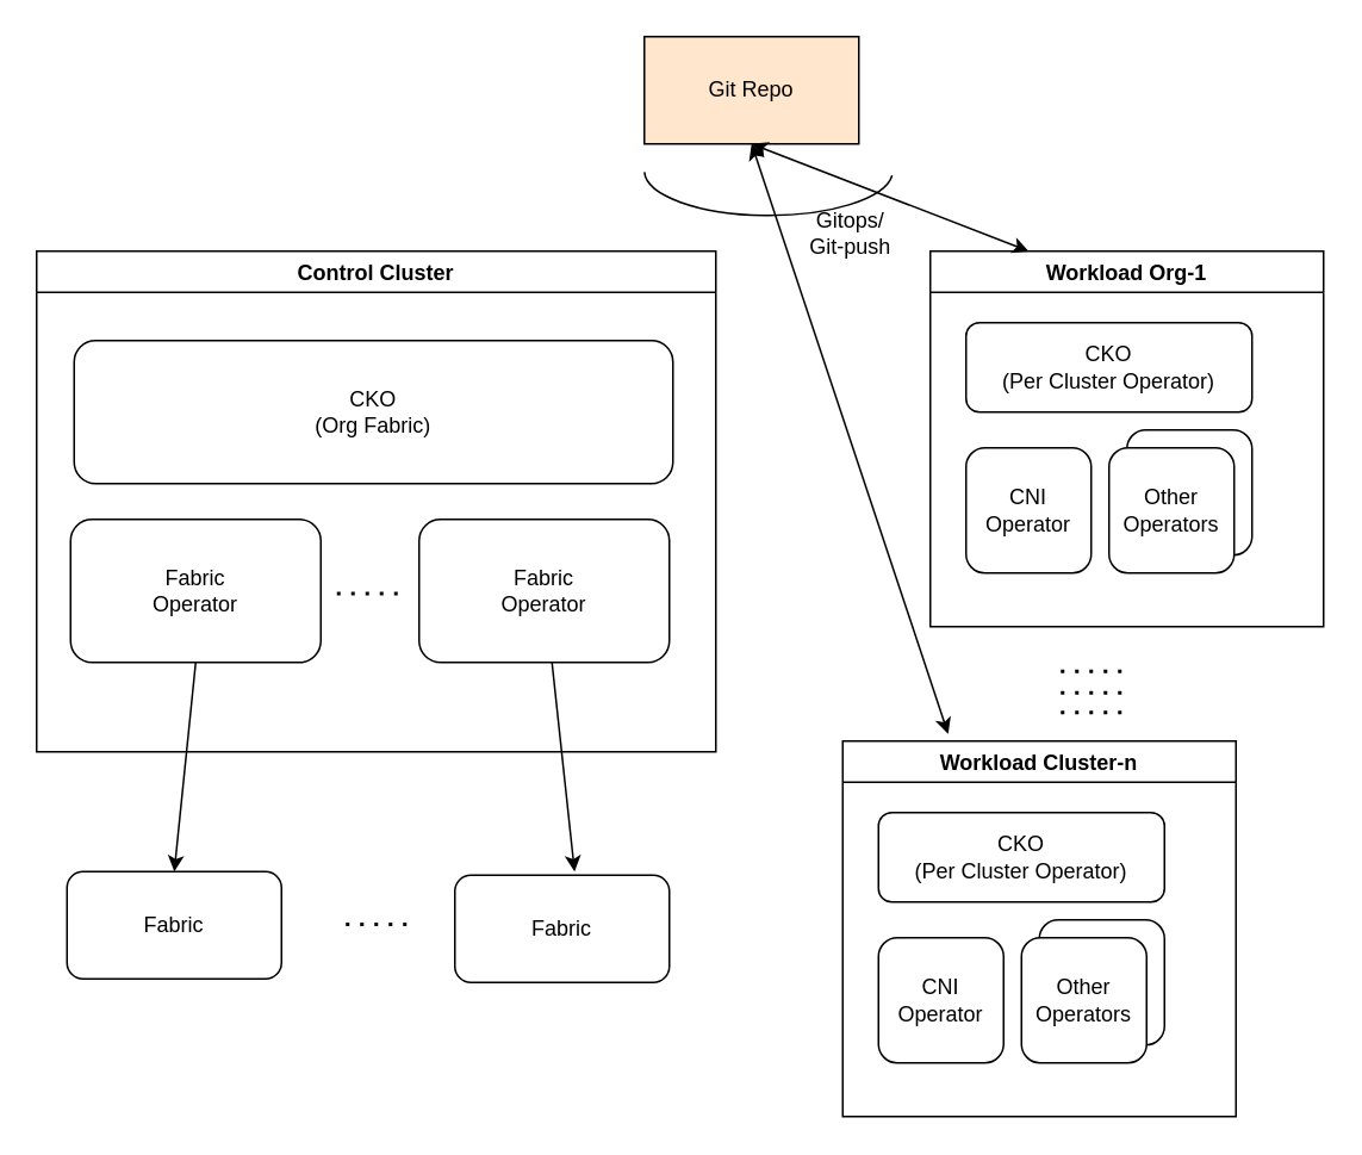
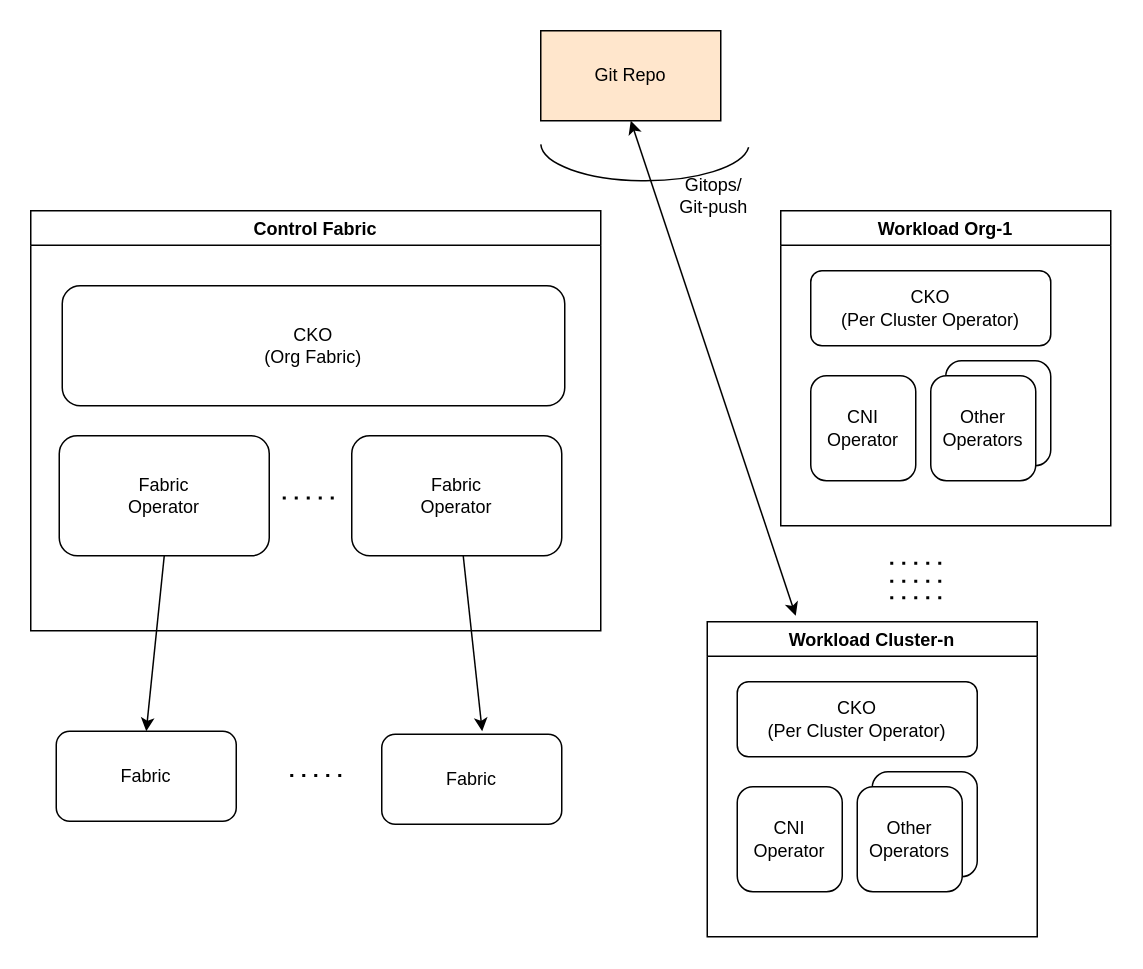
- <mxCell id="26" value="" style="endArrow=classic;startArrow=classic;html=1;rounded=0;entryX=0.5;entryY=1;entryDx=0;entryDy=0;exitX=0.25;exitY=0;exitDx=0;exitDy=0;" edge="1" parent="1" source="8" target="25"><mxGeometry width="50" height="50" relative="1" as="geometry"><mxPoint x="274.9" y="200" as="sourcePoint" /><mxPoint x="430" y="90" as="targetPoint" /></mxGeometry></mxCell>
- <mxCell id="2" value="Control Cluster" style="swimlane;" vertex="1" parent="1"><mxGeometry x="20" y="140" width="380" height="280" as="geometry"><mxRectangle x="70" y="240" width="130" height="30" as="alternateBounds" /></mxGeometry></mxCell>
+ <mxCell id="2" value="Control Fabric" style="swimlane;" vertex="1" parent="1"><mxGeometry x="20" y="140" width="380" height="280" as="geometry"><mxRectangle x="70" y="240" width="130" height="30" as="alternateBounds" /></mxGeometry></mxCell>
